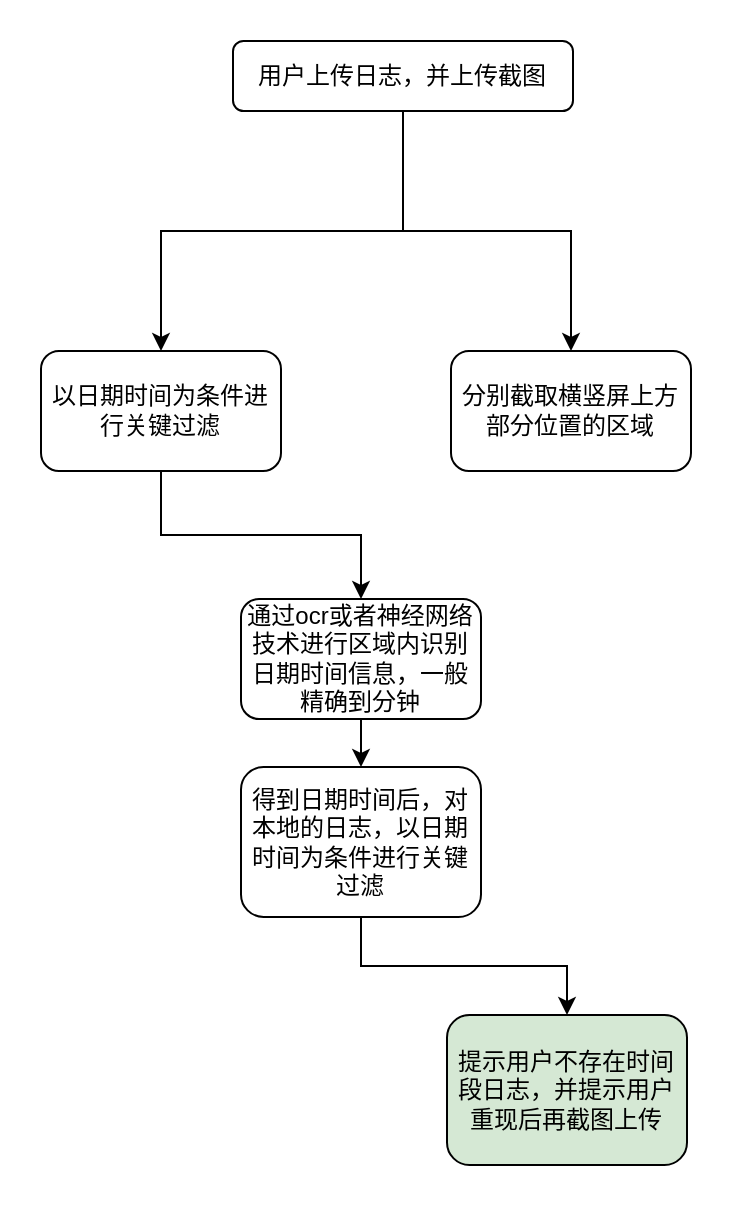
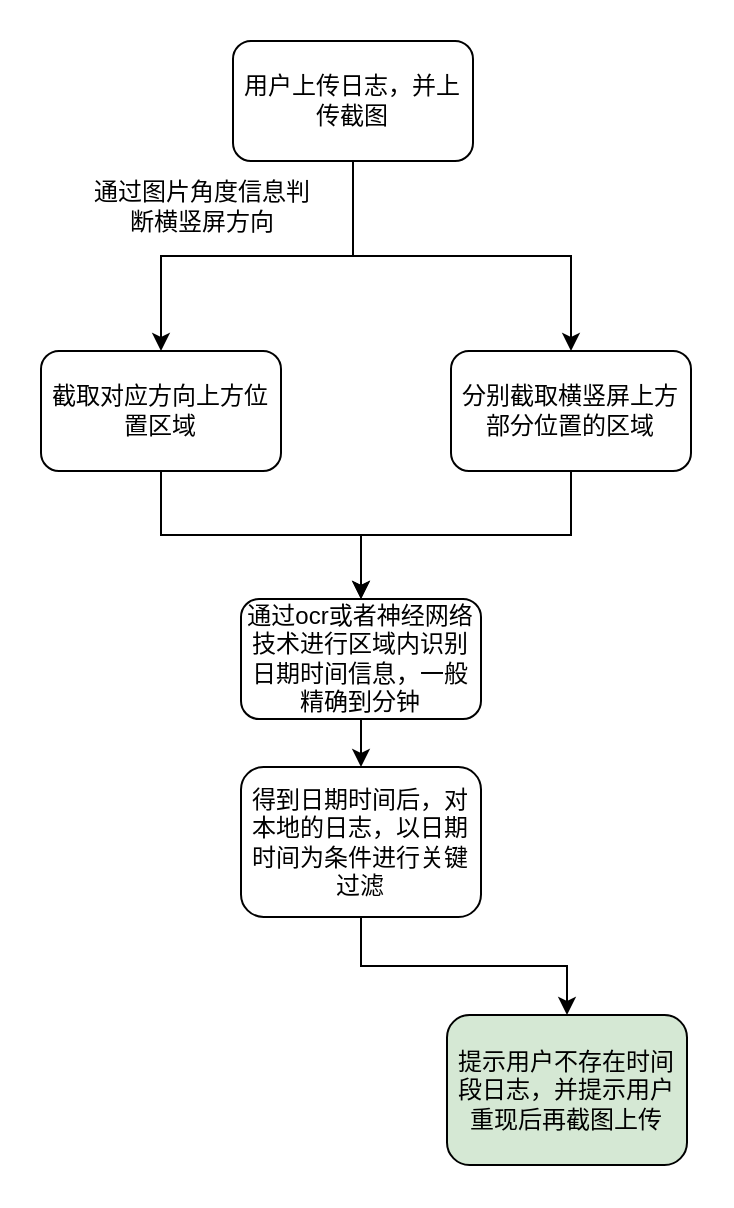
- <mxCell id="4" value="用户上传日志，并上传截图" style="rounded=1;whiteSpace=wrap;html=1;" vertex="1" parent="1"><mxGeometry x="116" y="20" width="170" height="35" as="geometry" /></mxCell>
+ <mxCell id="4" value="用户上传日志，并上传截图" style="rounded=1;whiteSpace=wrap;html=1;" vertex="1" parent="1"><mxGeometry x="116" y="20" width="120" height="60" as="geometry" /></mxCell>
+ <mxCell id="9" value="通过图片角度信息判断横竖屏方向" style="text;html=1;strokeColor=none;fillColor=none;align=center;verticalAlign=middle;whiteSpace=wrap;rounded=0;" vertex="1" parent="1"><mxGeometry x="46" y="88" width="110" height="30" as="geometry" /></mxCell>
- <mxCell id="6" value="以日期时间为条件进行关键过滤" style="rounded=1;whiteSpace=wrap;html=1;" vertex="1" parent="1"><mxGeometry x="20" y="175" width="120" height="60" as="geometry" /></mxCell>
+ <mxCell id="6" value="截取对应方向上方位置区域" style="rounded=1;whiteSpace=wrap;html=1;" vertex="1" parent="1"><mxGeometry x="20" y="175" width="120" height="60" as="geometry" /></mxCell>
+ <mxCell id="7" style="edgeStyle=orthogonalEdgeStyle;rounded=0;orthogonalLoop=1;jettySize=auto;html=1;exitX=0.5;exitY=1;exitDx=0;exitDy=0;" edge="1" parent="1" source="8" target="11"><mxGeometry relative="1" as="geometry" /></mxCell>
